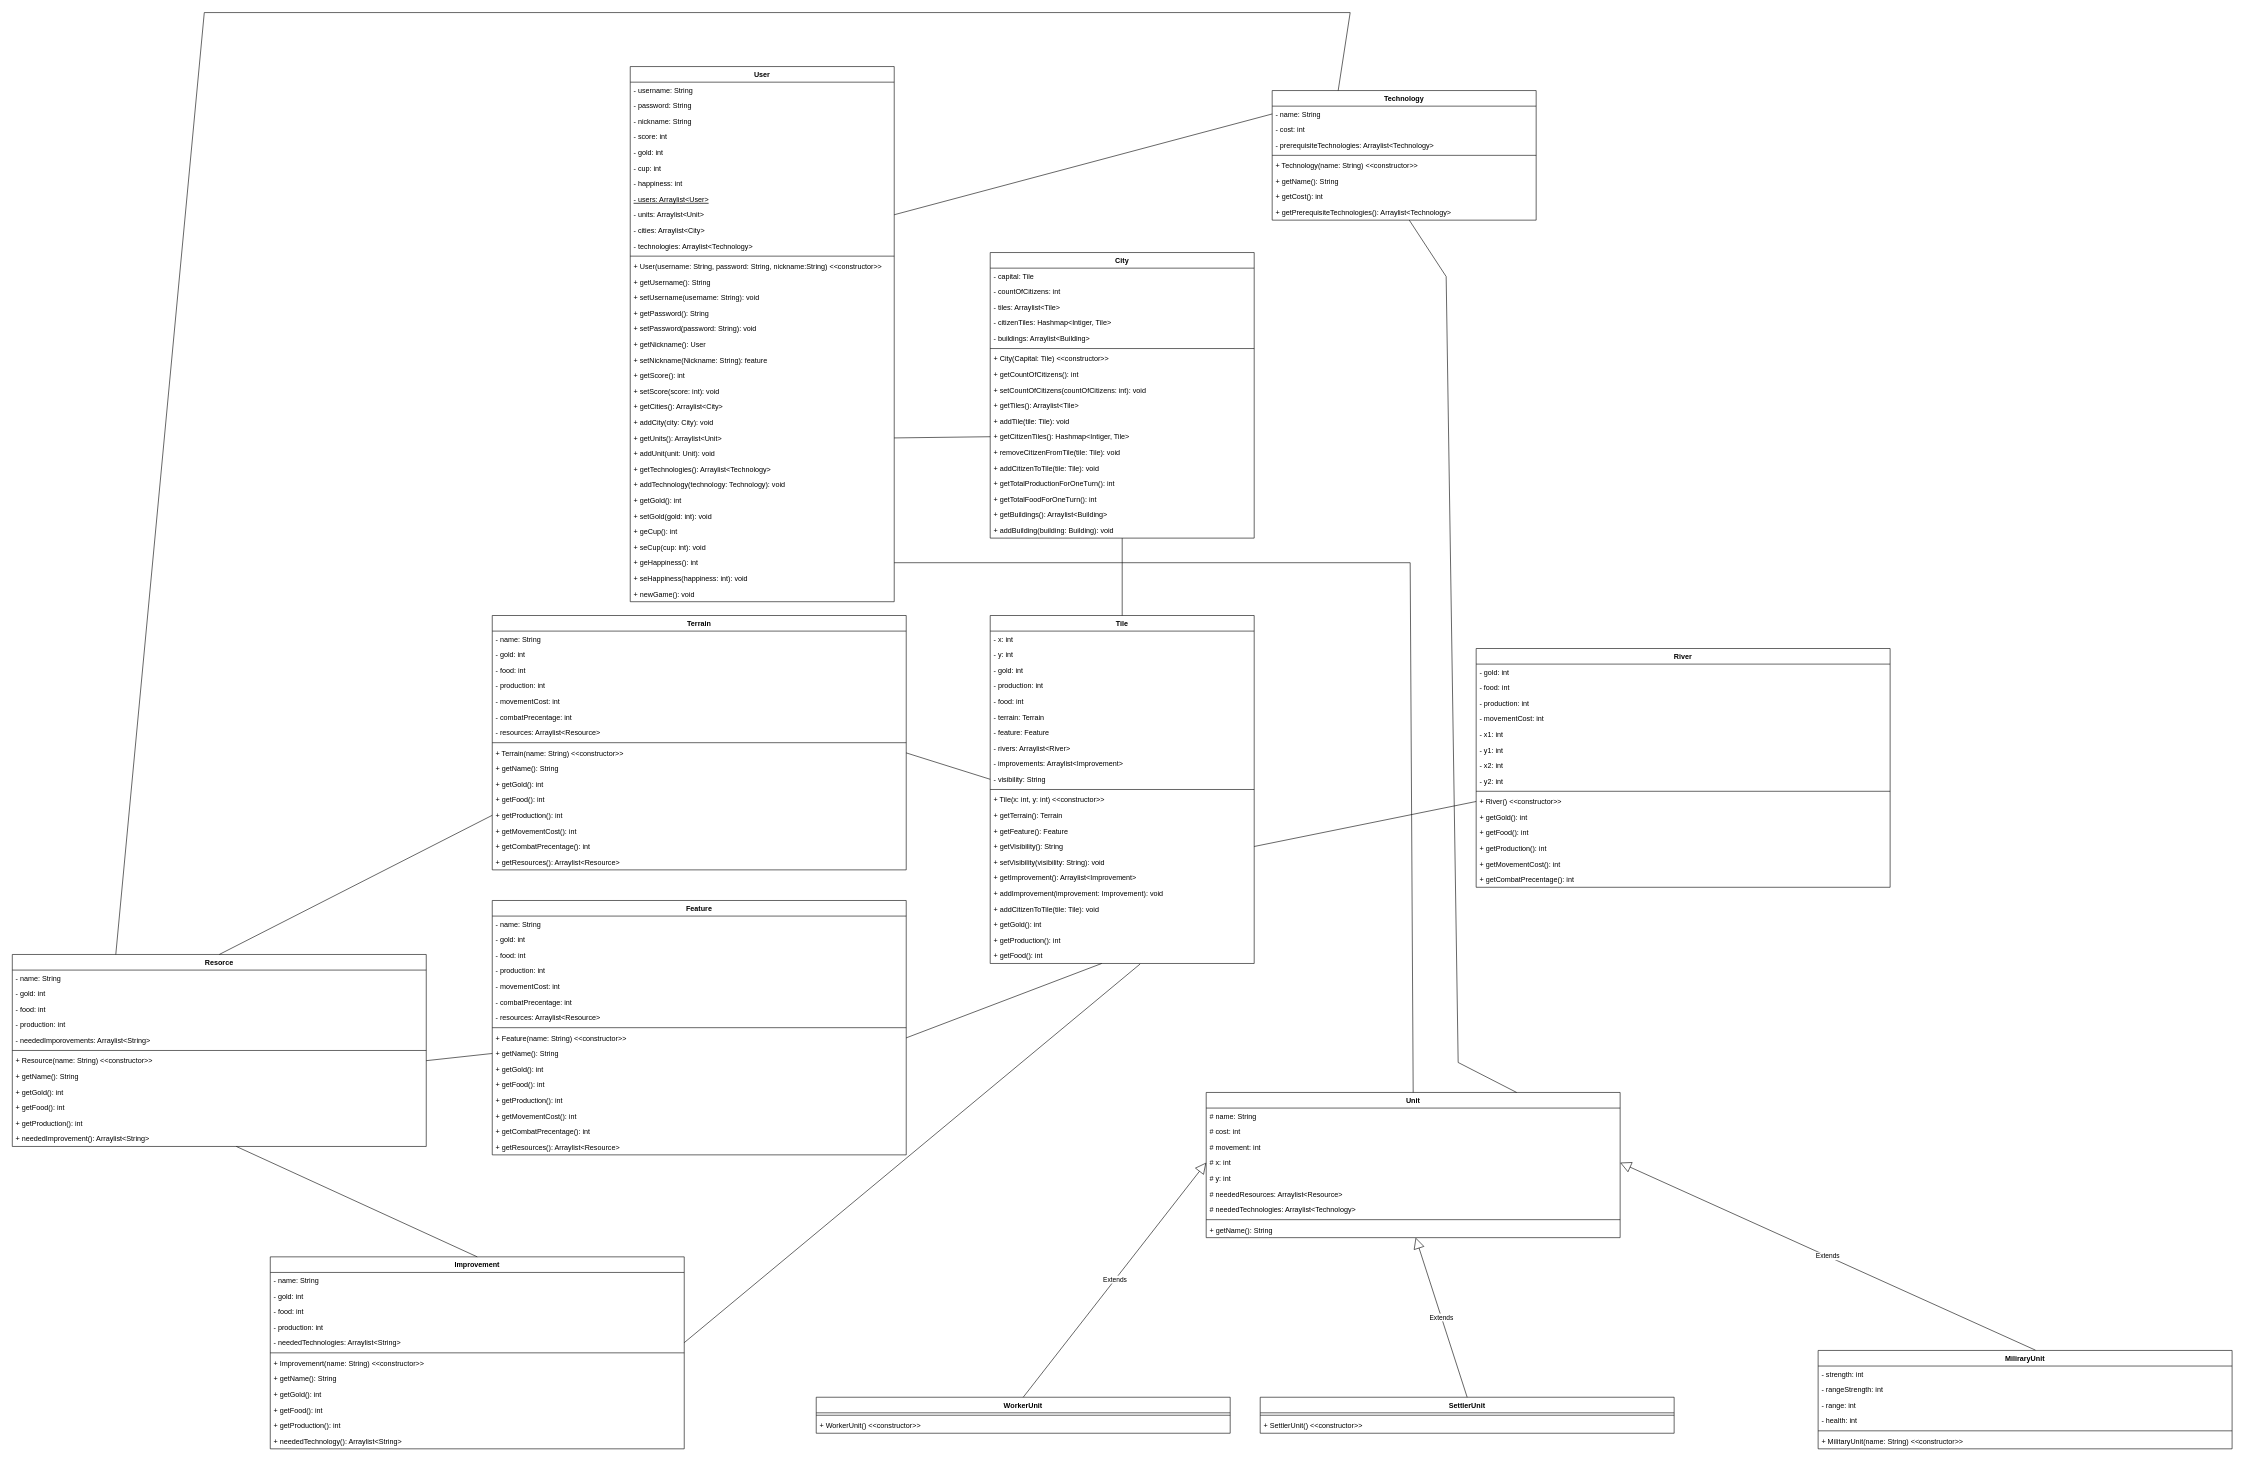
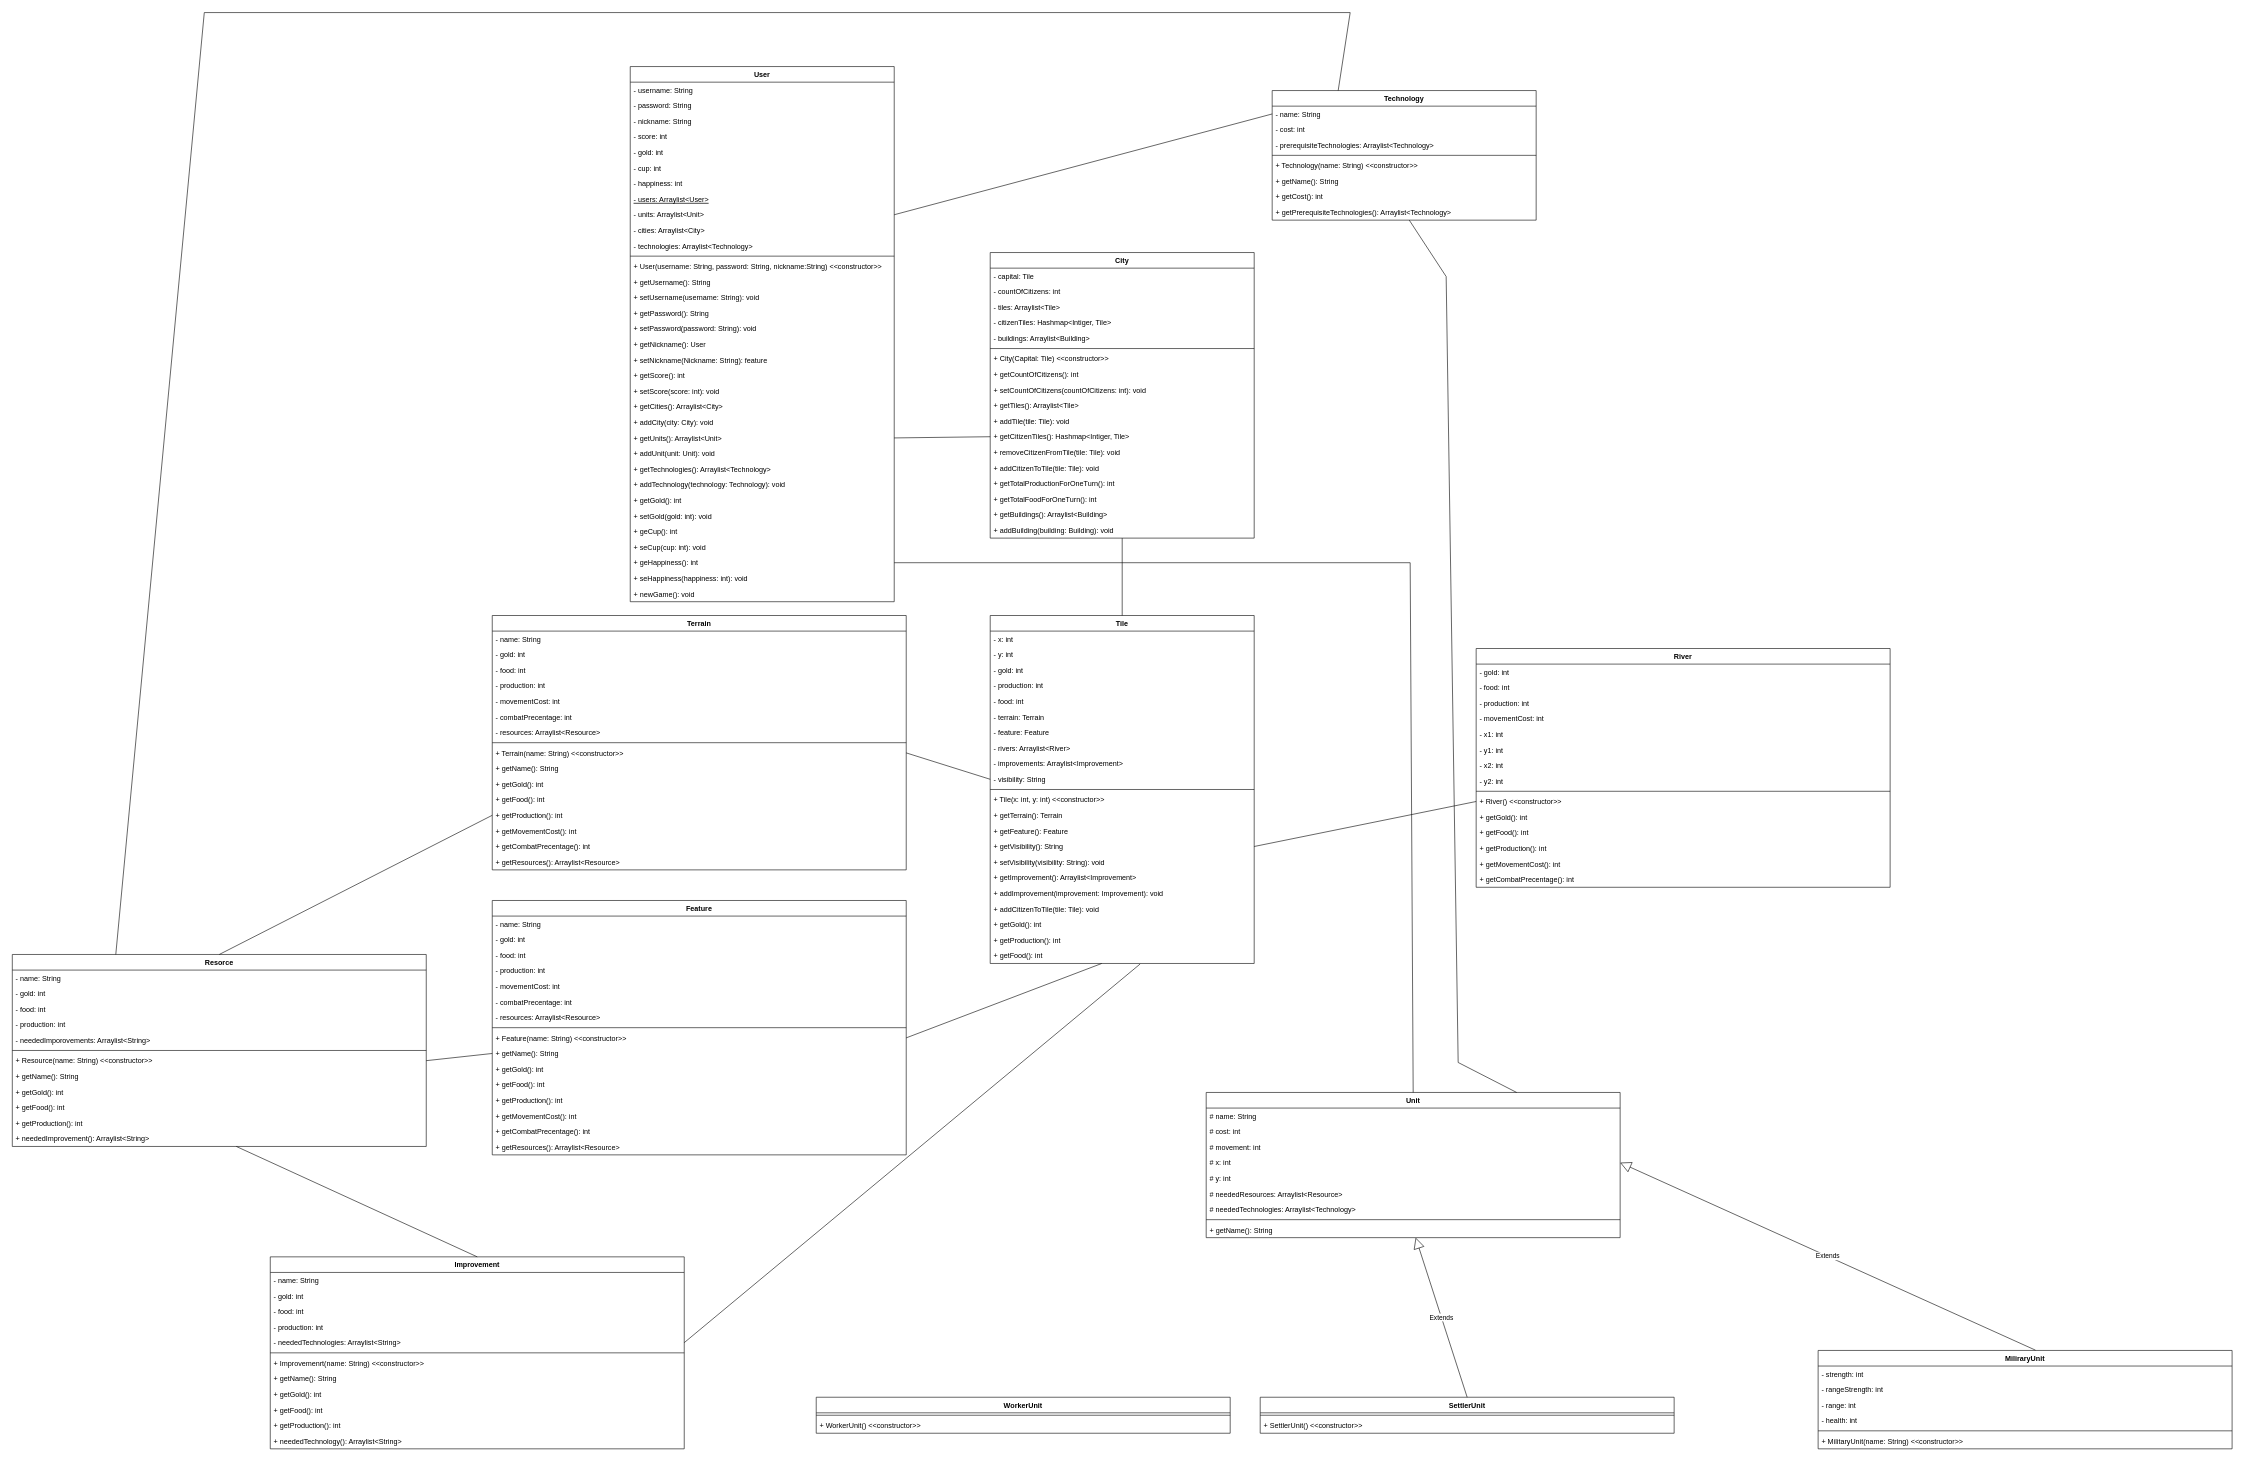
- <mxCell id="164" value="Extends" style="endArrow=block;endSize=16;endFill=0;html=1;rounded=0;exitX=0.5;exitY=0;exitDx=0;exitDy=0;entryX=0;entryY=0.5;entryDx=0;entryDy=0;" parent="1" source="161" target="143" edge="1"><mxGeometry width="160" relative="1" as="geometry"><mxPoint x="1680" y="2260" as="sourcePoint" /><mxPoint x="1840" y="2260" as="targetPoint" /></mxGeometry></mxCell>
